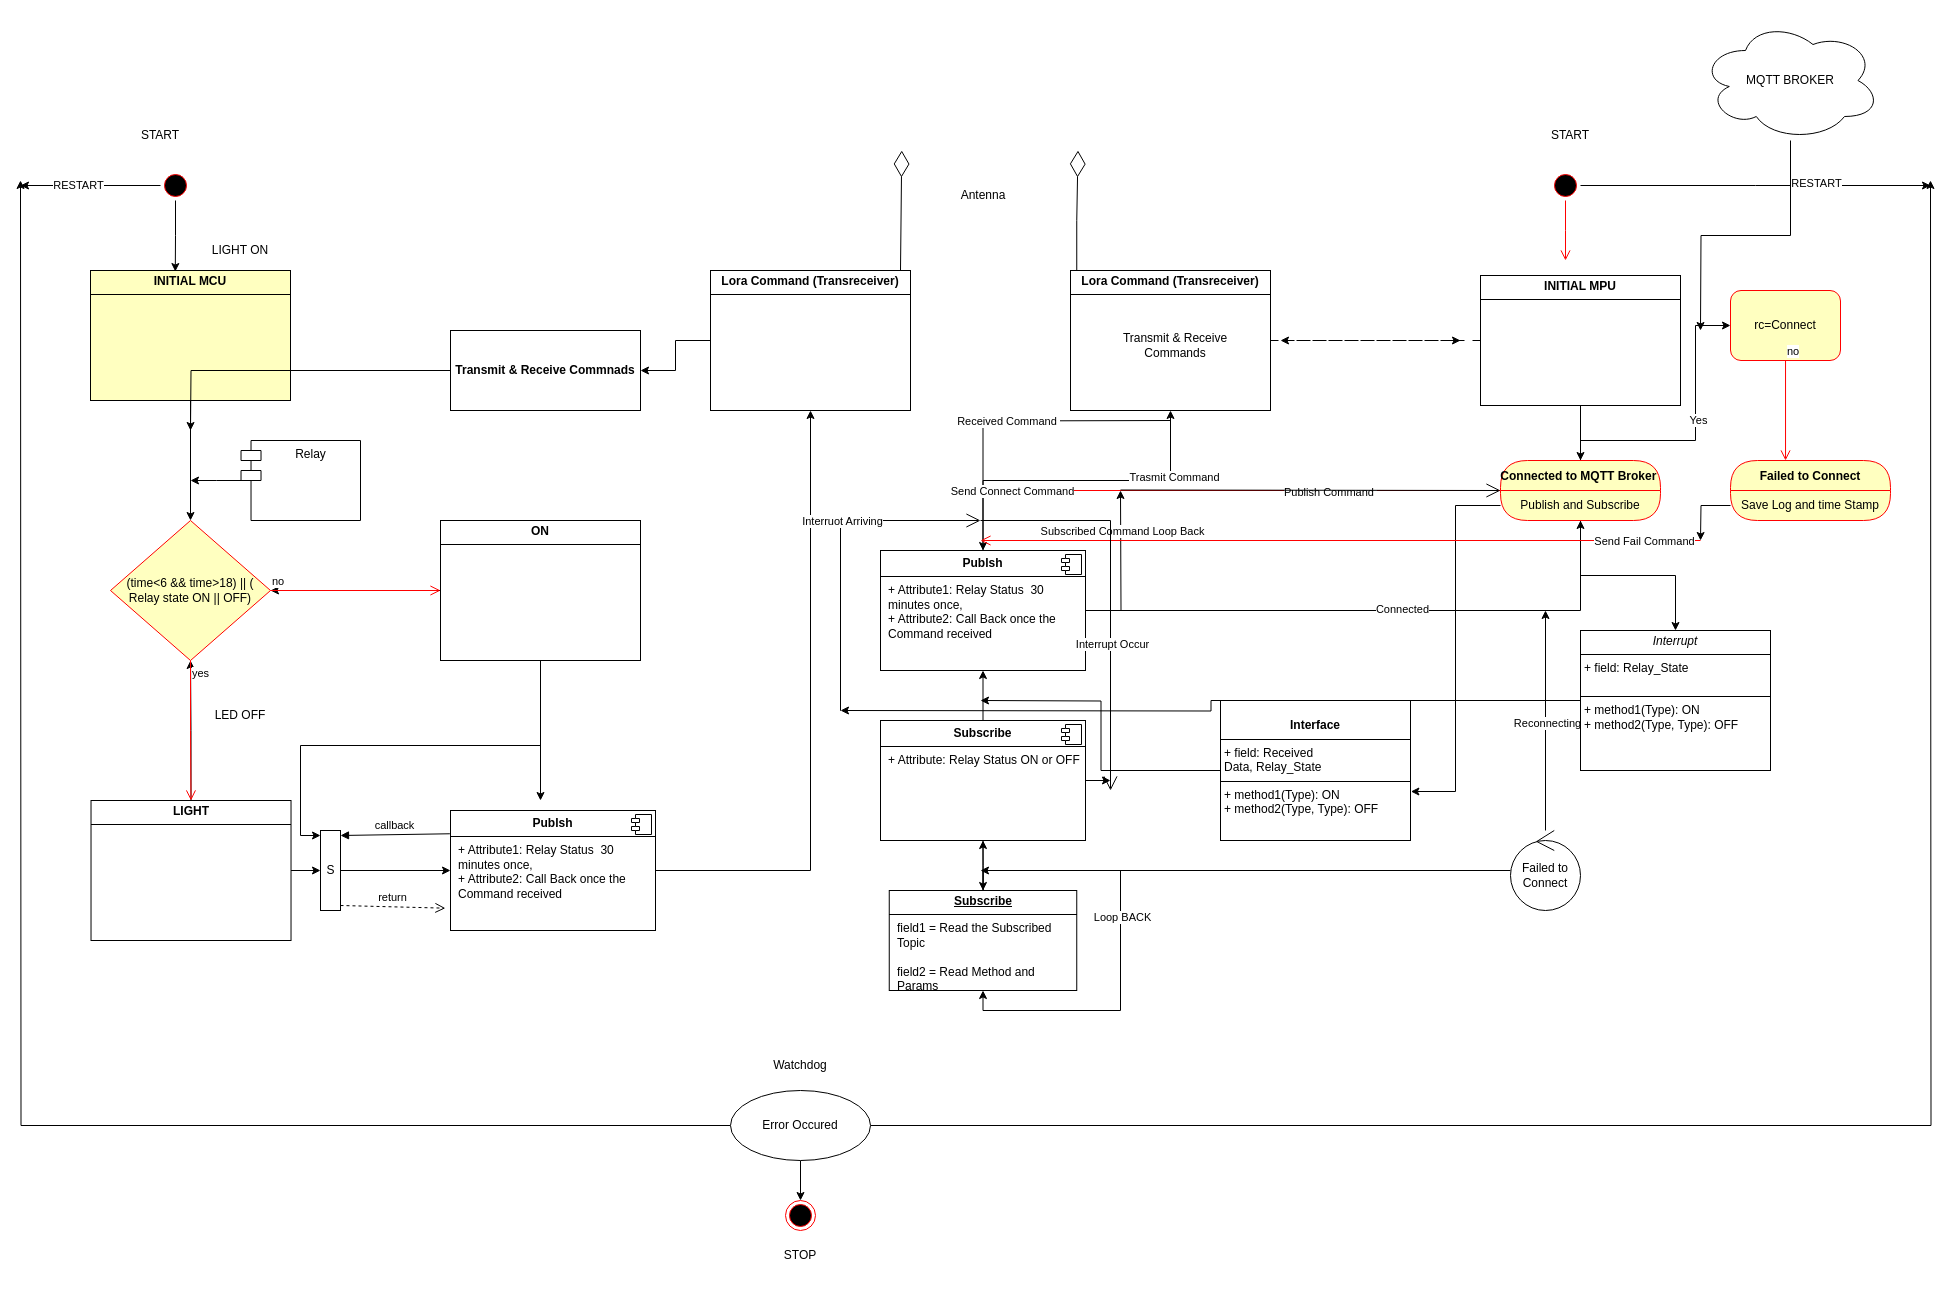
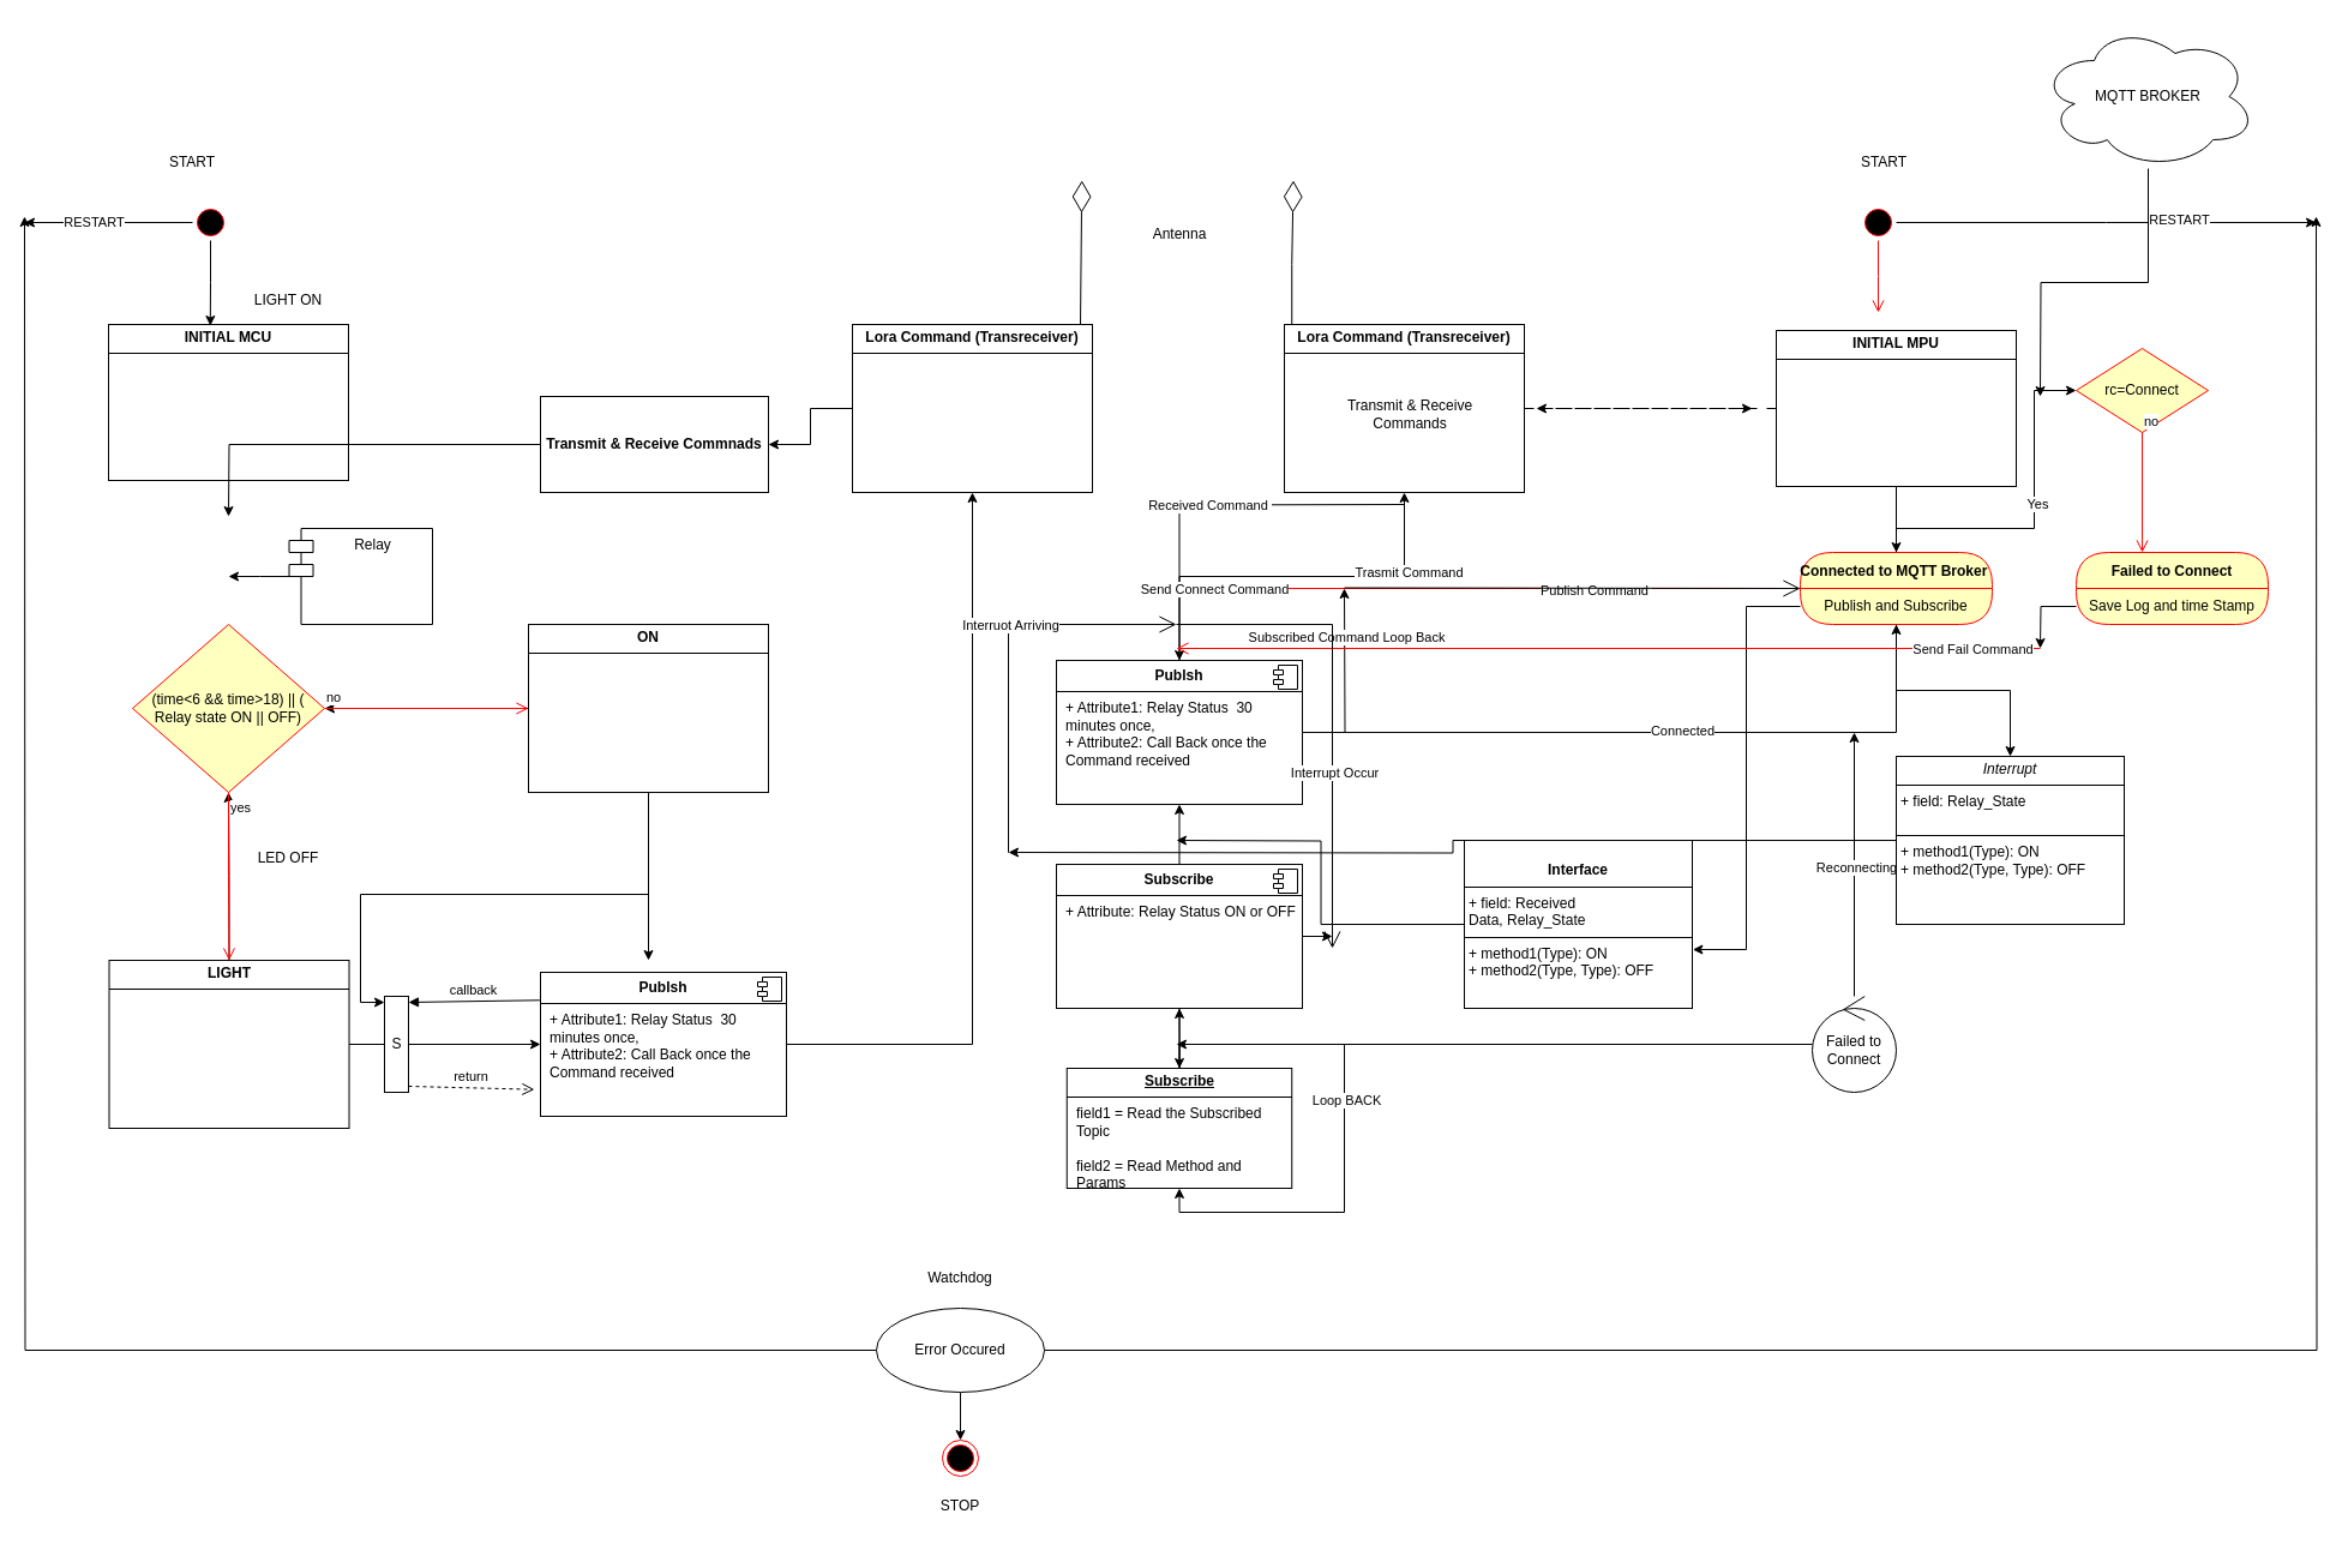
- <mxCell id="69" value="rc=Connect" style="whiteSpace=wrap;html=1;fontColor=#000000;fillColor=#ffffc0;strokeColor=#ff0000;rounded=1;" vertex="1" parent="1"><mxGeometry x="1730" width="110" height="70" as="geometry" y="290" /></mxCell>
+ <mxCell id="69" value="rc=Connect" style="rhombus;whiteSpace=wrap;html=1;fontColor=#000000;fillColor=#ffffc0;strokeColor=#ff0000;" vertex="1" parent="1"><mxGeometry x="1730" width="110" height="70" as="geometry" y="290" /></mxCell>
- <mxCell id="12" value="&lt;p style=&quot;margin:0px;margin-top:4px;text-align:center;&quot;&gt;&lt;b&gt;INITIAL MCU&lt;/b&gt;&lt;/p&gt;&lt;hr size=&quot;1&quot; style=&quot;border-style:solid;&quot;&gt;&lt;div style=&quot;height:2px;&quot;&gt;&lt;/div&gt;" style="verticalAlign=top;align=left;overflow=fill;html=1;whiteSpace=wrap;fillColor=#ffffc0;" vertex="1" parent="1"><mxGeometry y="270" width="200" height="130" as="geometry" x="90" /></mxCell>
+ <mxCell id="12" value="&lt;p style=&quot;margin:0px;margin-top:4px;text-align:center;&quot;&gt;&lt;b&gt;INITIAL MCU&lt;/b&gt;&lt;/p&gt;&lt;hr size=&quot;1&quot; style=&quot;border-style:solid;&quot;&gt;&lt;div style=&quot;height:2px;&quot;&gt;&lt;/div&gt;" style="verticalAlign=top;align=left;overflow=fill;html=1;whiteSpace=wrap;" vertex="1" parent="1"><mxGeometry y="270" width="200" height="130" as="geometry" x="90" /></mxCell>
- <mxCell id="11" style="edgeStyle=orthogonalEdgeStyle;rounded=0;orthogonalLoop=1;jettySize=auto;html=1;entryX=0.5;entryY=0;entryDx=0;entryDy=0;" edge="1" parent="1" source="12" target="8"><mxGeometry relative="1" as="geometry" /></mxCell>
- <mxCell id="6" style="edgeStyle=orthogonalEdgeStyle;rounded=0;orthogonalLoop=1;jettySize=auto;html=1;" edge="1" parent="1" source="7" target="25"><mxGeometry relative="1" as="geometry" /></mxCell>
+ <mxCell id="6" style="edgeStyle=orthogonalEdgeStyle;rounded=0;orthogonalLoop=1;jettySize=auto;html=1;endArrow=none;" edge="1" parent="1" source="7" target="25"><mxGeometry relative="1" as="geometry" /></mxCell>
